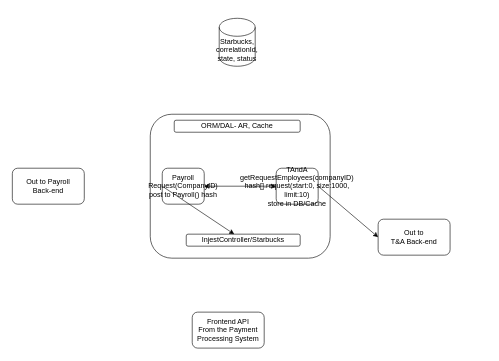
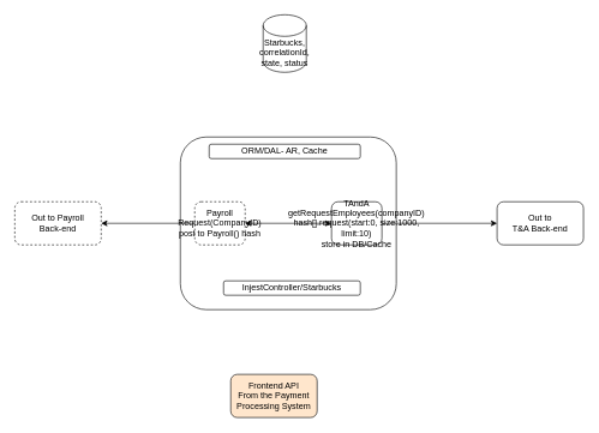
- <mxCell id="3" value="Starbucks, correlationId, state, status&lt;br&gt;" style="shape=cylinder3;whiteSpace=wrap;html=1;boundedLbl=1;backgroundOutline=1;size=15;" vertex="1" parent="1"><mxGeometry x="365" y="30" width="60" height="80" as="geometry" /></mxCell>
+ <mxCell id="3" value="Starbucks, correlationId, state, status&lt;br&gt;" style="shape=cylinder3;whiteSpace=wrap;html=1;boundedLbl=1;backgroundOutline=1;size=15;" vertex="1" parent="1"><mxGeometry x="365" y="20" width="60" height="80" as="geometry" /></mxCell>
- <mxCell id="5" value="Out to Payroll&lt;br&gt;Back-end" style="rounded=1;whiteSpace=wrap;html=1;" vertex="1" parent="1"><mxGeometry x="20" y="280" width="120" height="60" as="geometry" /></mxCell>
+ <mxCell id="5" value="Out to Payroll&lt;br&gt;Back-end" style="rounded=1;whiteSpace=wrap;html=1;dashed=1;" vertex="1" parent="1"><mxGeometry x="20" y="280" width="120" height="60" as="geometry" /></mxCell>
- <mxCell id="9" value="Payroll&lt;br&gt;Request(CompanyID)&lt;br&gt;post to Payroll() hash&lt;br&gt;" style="rounded=1;whiteSpace=wrap;html=1;" vertex="1" parent="1"><mxGeometry x="270" y="280" width="70" height="60" as="geometry" /></mxCell>
+ <mxCell id="9" value="Payroll&lt;br&gt;Request(CompanyID)&lt;br&gt;post to Payroll() hash&lt;br&gt;" style="rounded=1;whiteSpace=wrap;html=1;dashed=1;" vertex="1" parent="1"><mxGeometry x="270" y="280" width="70" height="60" as="geometry" /></mxCell>
- <mxCell id="12" value="" style="endArrow=classic;html=1;exitX=0;exitY=0.5;exitDx=0;exitDy=0;" edge="1" parent="1" source="9" target="8"><mxGeometry width="50" height="50" relative="1" as="geometry"><mxPoint x="170" y="330" as="sourcePoint" /><mxPoint x="220" y="280" as="targetPoint" /></mxGeometry></mxCell>
+ <mxCell id="12" value="" style="endArrow=classic;html=1;entryX=1;entryY=0.5;entryDx=0;entryDy=0;exitX=0;exitY=0.5;exitDx=0;exitDy=0;" edge="1" parent="1" source="9" target="5"><mxGeometry width="50" height="50" relative="1" as="geometry"><mxPoint x="170" y="330" as="sourcePoint" /><mxPoint x="220" y="280" as="targetPoint" /></mxGeometry></mxCell>
- <mxCell id="4" value="Out to &lt;br&gt;T&amp;amp;A Back-end" style="rounded=1;whiteSpace=wrap;html=1;" vertex="1" parent="1"><mxGeometry x="630" y="365" width="120" height="60" as="geometry" /></mxCell>
+ <mxCell id="4" value="Out to &lt;br&gt;T&amp;amp;A Back-end" style="rounded=1;whiteSpace=wrap;html=1;" vertex="1" parent="1"><mxGeometry x="690" y="280" width="120" height="60" as="geometry" /></mxCell>
- <mxCell id="2" value="Frontend API&lt;br&gt;From the Payment Processing System" style="rounded=1;whiteSpace=wrap;html=1;" vertex="1" parent="1"><mxGeometry x="320" y="520" width="120" height="60" as="geometry" /></mxCell>
+ <mxCell id="2" value="Frontend API&lt;br&gt;From the Payment Processing System" style="rounded=1;whiteSpace=wrap;html=1;fillColor=#ffe6cc;" vertex="1" parent="1"><mxGeometry x="320" y="520" width="120" height="60" as="geometry" /></mxCell>
